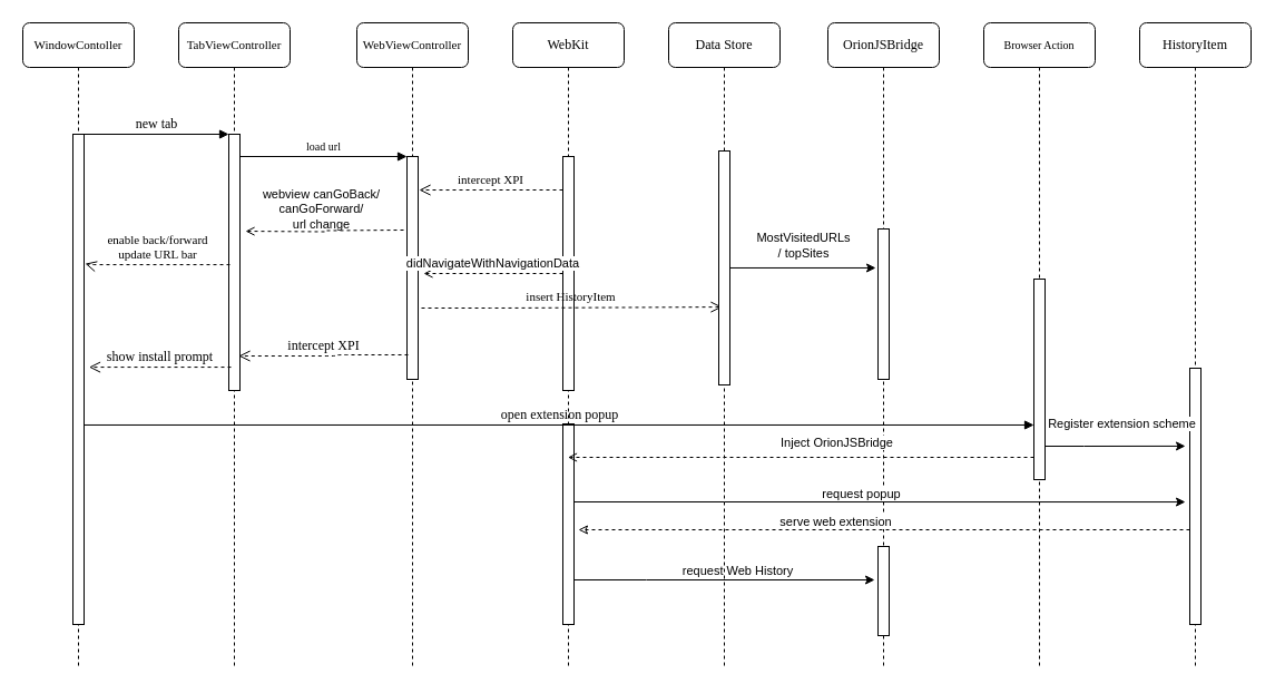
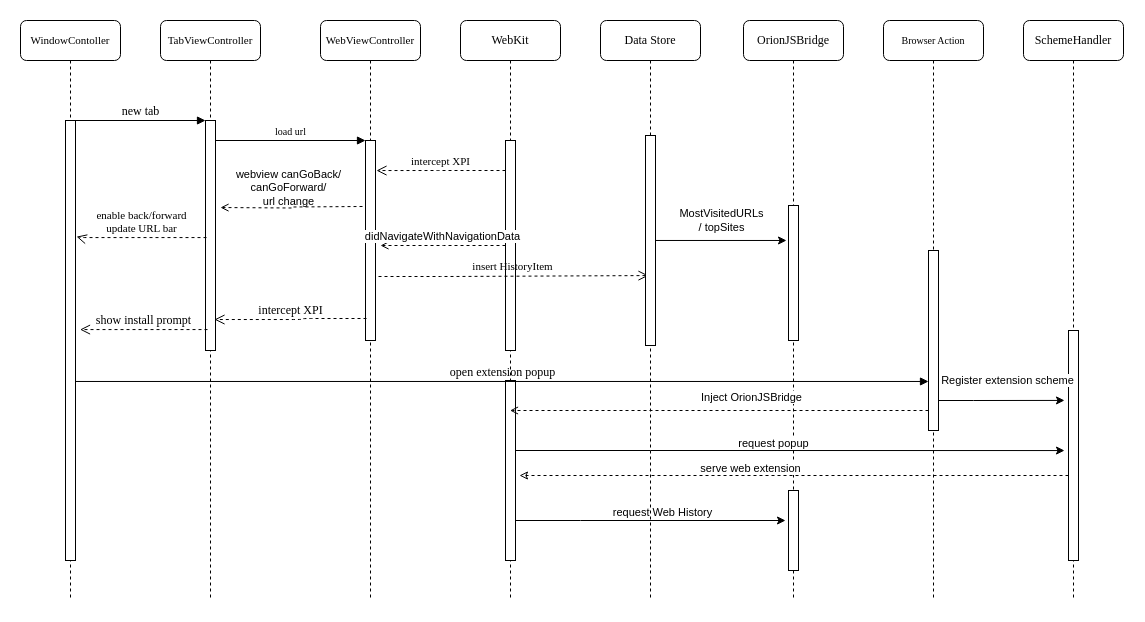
- <mxCell id="13" value="HistoryItem" style="shape=umlLifeline;perimeter=lifelinePerimeter;whiteSpace=wrap;html=1;container=1;collapsible=0;recursiveResize=0;outlineConnect=0;rounded=1;shadow=0;comic=0;labelBackgroundColor=none;strokeWidth=1;fontFamily=Verdana;fontSize=12;align=center;" parent="1" vertex="1"><mxGeometry x="1023" y="20" width="100" height="580" as="geometry" /></mxCell>
+ <mxCell id="13" value="SchemeHandler" style="shape=umlLifeline;perimeter=lifelinePerimeter;whiteSpace=wrap;html=1;container=1;collapsible=0;recursiveResize=0;outlineConnect=0;rounded=1;shadow=0;comic=0;labelBackgroundColor=none;strokeWidth=1;fontFamily=Verdana;fontSize=12;align=center;" parent="1" vertex="1"><mxGeometry x="1023" y="20" width="100" height="580" as="geometry" /></mxCell>
